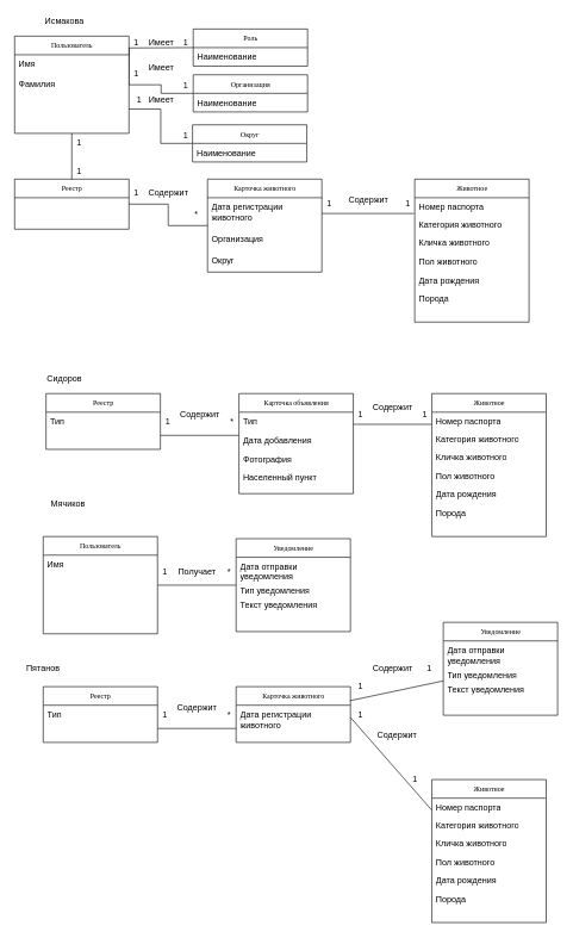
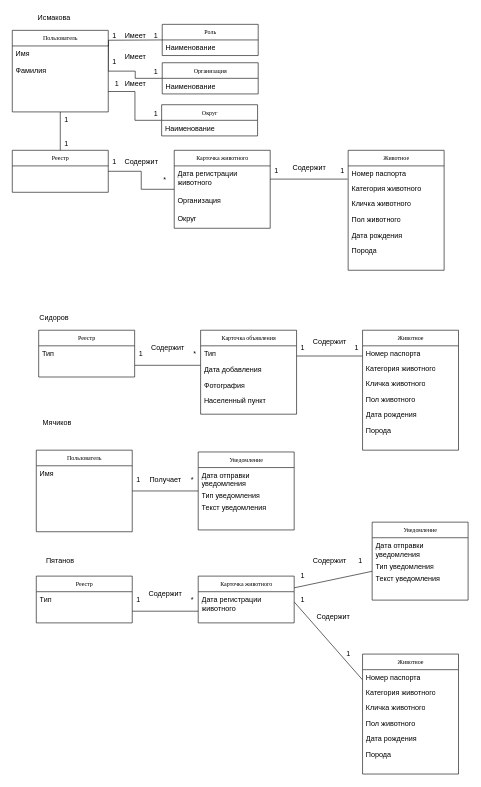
- <mxCell id="42" value="Пятанов" style="text;html=1;strokeColor=none;fillColor=none;align=center;verticalAlign=middle;whiteSpace=wrap;rounded=0;" parent="1" vertex="1"><mxGeometry x="40" y="925" width="40" height="20" as="geometry" /></mxCell>
+ <mxCell id="42" value="Пятанов" style="text;html=1;strokeColor=none;fillColor=none;align=center;verticalAlign=middle;whiteSpace=wrap;rounded=0;" parent="1" vertex="1"><mxGeometry x="80" y="925" width="40" height="20" as="geometry" /></mxCell>
